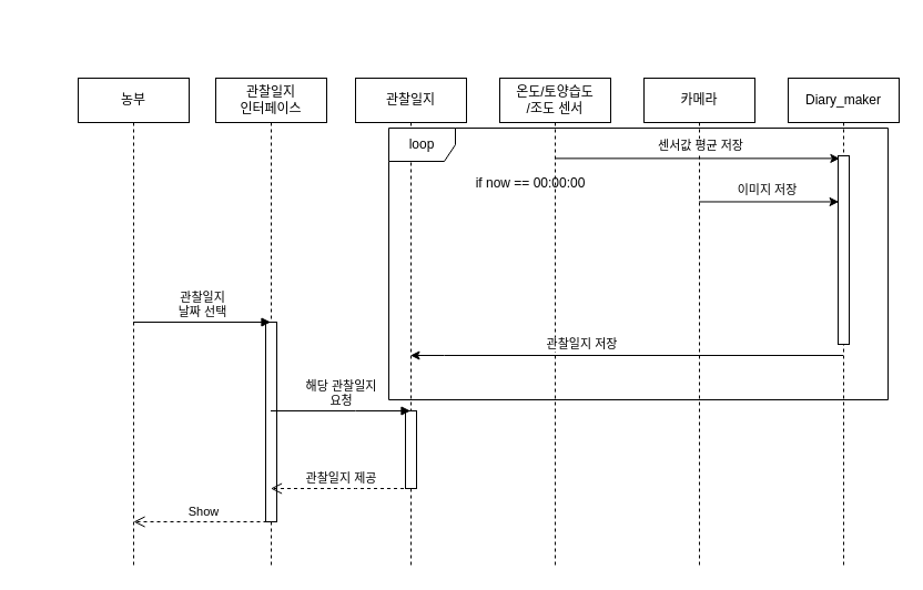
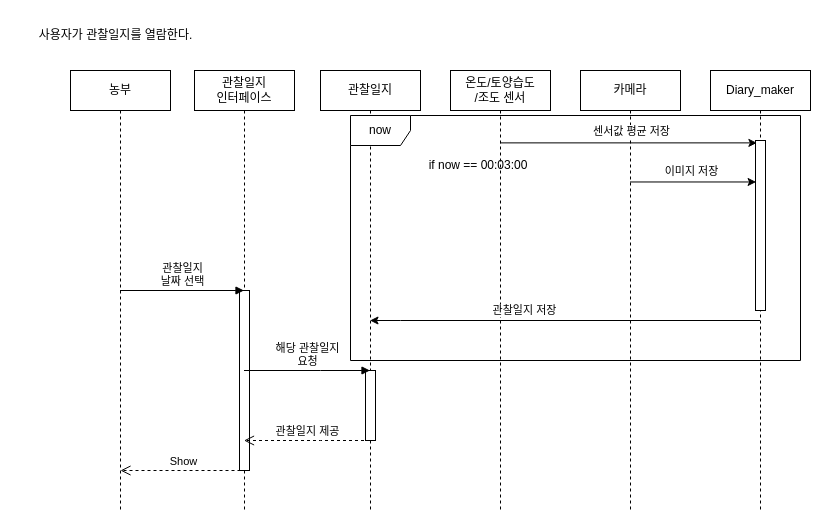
+ <mxCell id="23" value="사용자가 관찰일지를 열람한다." style="text;html=1;align=center;verticalAlign=middle;resizable=0;points=[];autosize=1;strokeColor=none;fillColor=none;" vertex="1" parent="1"><mxGeometry width="190" height="30" as="geometry" x="20" y="20" /></mxCell>
- <mxCell id="12" value="loop" style="shape=umlFrame;whiteSpace=wrap;html=1;" vertex="1" parent="11"><mxGeometry x="-360" y="45" width="450" height="245" as="geometry" /></mxCell>
+ <mxCell id="12" value="now" style="shape=umlFrame;whiteSpace=wrap;html=1;" vertex="1" parent="11"><mxGeometry x="-360" y="45" width="450" height="245" as="geometry" /></mxCell>
- <mxCell id="21" value="if now == 00:00:00" style="text;html=1;strokeColor=none;fillColor=none;align=center;verticalAlign=middle;whiteSpace=wrap;rounded=0;" vertex="1" parent="1"><mxGeometry x="420" y="150" width="116" height="30" as="geometry" /></mxCell>
+ <mxCell id="21" value="if now == 00:03:00" style="text;html=1;strokeColor=none;fillColor=none;align=center;verticalAlign=middle;whiteSpace=wrap;rounded=0;" vertex="1" parent="1"><mxGeometry x="420" y="150" width="116" height="30" as="geometry" /></mxCell>
